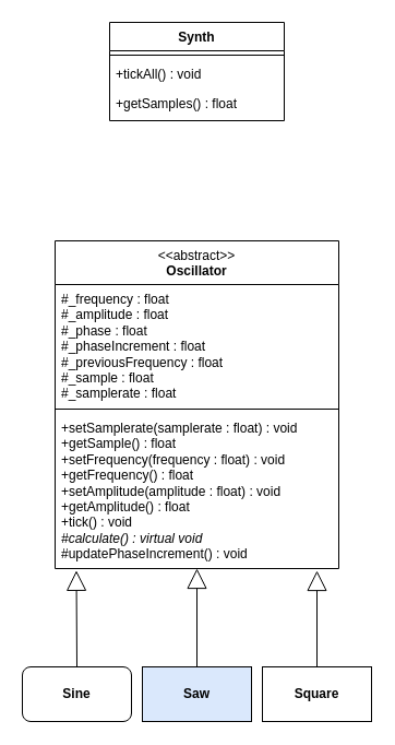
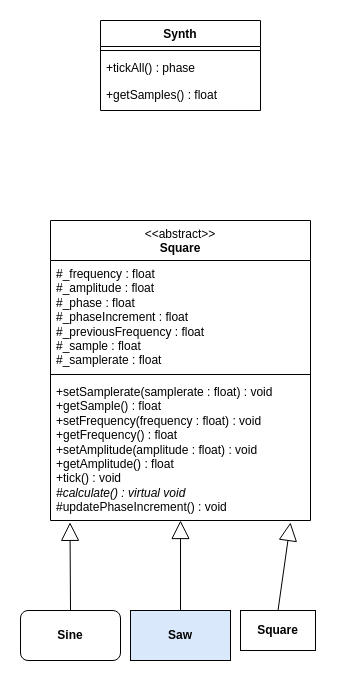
- <mxCell id="4" value="+tickAll() : void" style="text;strokeColor=none;fillColor=none;align=left;verticalAlign=top;spacingLeft=4;spacingRight=4;overflow=hidden;rotatable=0;points=[[0,0.5],[1,0.5]];portConstraint=eastwest;whiteSpace=wrap;html=1;" vertex="1" parent="2"><mxGeometry y="34" width="160" height="26" as="geometry" /></mxCell>
+ <mxCell id="4" value="+tickAll() : phase" style="text;strokeColor=none;fillColor=none;align=left;verticalAlign=top;spacingLeft=4;spacingRight=4;overflow=hidden;rotatable=0;points=[[0,0.5],[1,0.5]];portConstraint=eastwest;whiteSpace=wrap;html=1;" vertex="1" parent="2"><mxGeometry y="34" width="160" height="26" as="geometry" /></mxCell>
- <mxCell id="6" value="&lt;div&gt;&lt;span style=&quot;font-weight: normal;&quot;&gt;&amp;lt;&amp;lt;abstract&amp;gt;&amp;gt;&lt;/span&gt;&lt;/div&gt;Oscillator" style="swimlane;fontStyle=1;align=center;verticalAlign=top;childLayout=stackLayout;horizontal=1;startSize=40;horizontalStack=0;resizeParent=1;resizeParentMax=0;resizeLast=0;collapsible=1;marginBottom=0;whiteSpace=wrap;html=1;" vertex="1" parent="1"><mxGeometry x="50" y="220" width="260" height="300" as="geometry" /></mxCell>
+ <mxCell id="6" value="&lt;div&gt;&lt;span style=&quot;font-weight: normal;&quot;&gt;&amp;lt;&amp;lt;abstract&amp;gt;&amp;gt;&lt;/span&gt;&lt;/div&gt;Square" style="swimlane;fontStyle=1;align=center;verticalAlign=top;childLayout=stackLayout;horizontal=1;startSize=40;horizontalStack=0;resizeParent=1;resizeParentMax=0;resizeLast=0;collapsible=1;marginBottom=0;whiteSpace=wrap;html=1;" vertex="1" parent="1"><mxGeometry x="50" y="220" width="260" height="300" as="geometry" /></mxCell>
- <mxCell id="12" value="&lt;b&gt;Square&lt;/b&gt;" style="html=1;whiteSpace=wrap;" vertex="1" parent="1"><mxGeometry x="240" y="610" width="100" height="50" as="geometry" /></mxCell>
+ <mxCell id="12" value="&lt;b&gt;Square&lt;/b&gt;" style="html=1;whiteSpace=wrap;" vertex="1" parent="1"><mxGeometry x="240" y="610" width="75" height="40" as="geometry" /></mxCell>
